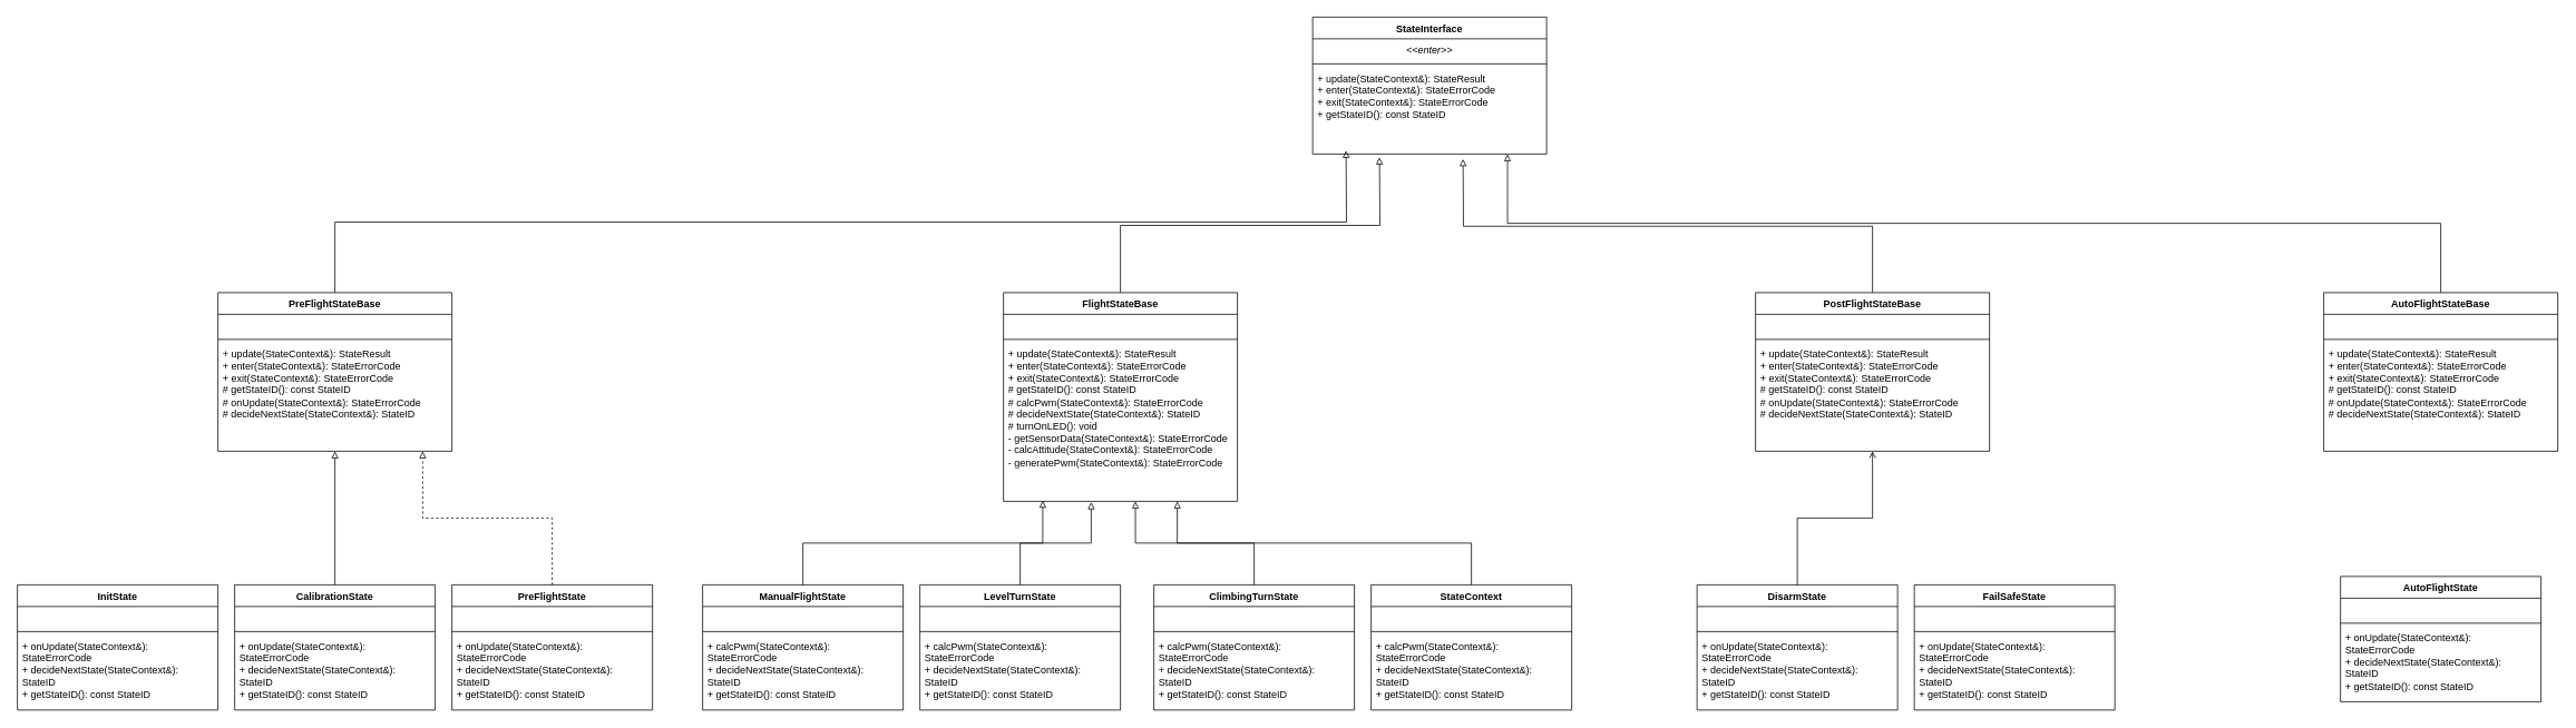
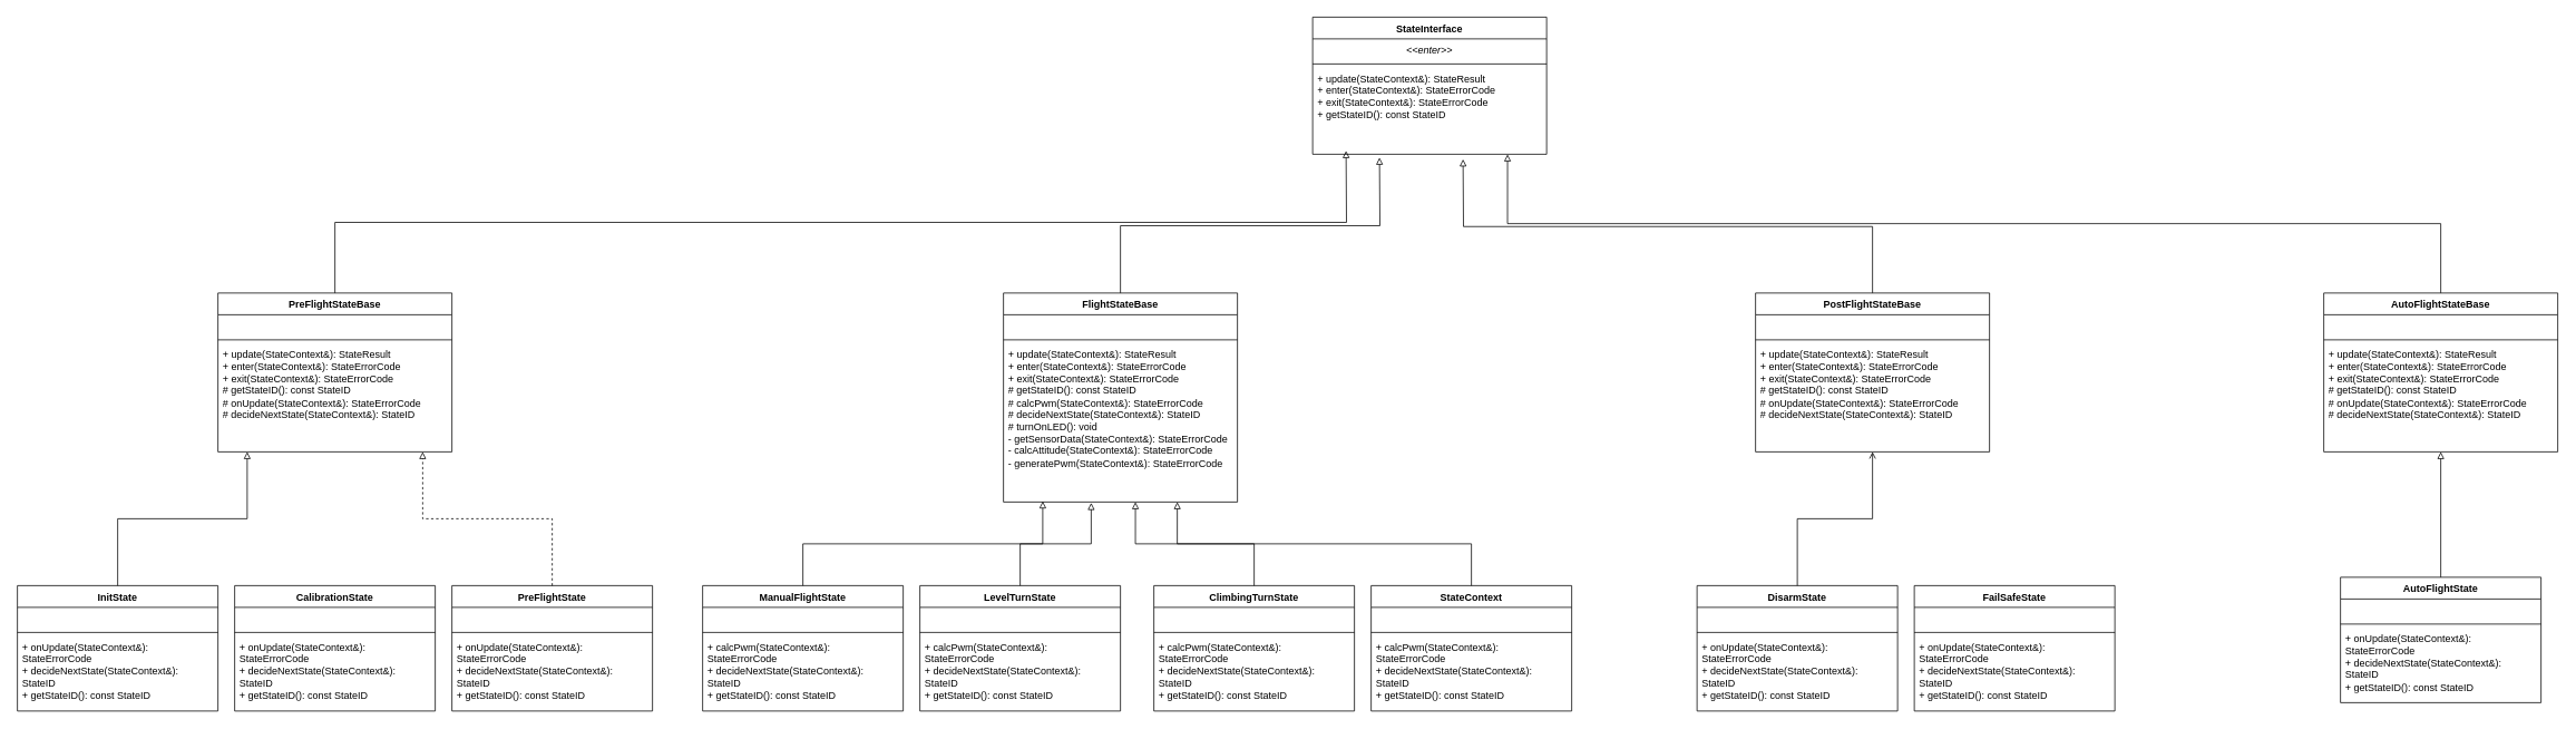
+ <mxCell id="30" style="edgeStyle=orthogonalEdgeStyle;rounded=0;orthogonalLoop=1;jettySize=auto;html=1;exitX=0.5;exitY=0;exitDx=0;exitDy=0;entryX=0.125;entryY=1;entryDx=0;entryDy=0;entryPerimeter=0;endArrow=block;endFill=0;" parent="1" source="26" target="7" edge="1"><mxGeometry relative="1" as="geometry" /></mxCell>
+ <mxCell id="65" style="edgeStyle=orthogonalEdgeStyle;rounded=0;orthogonalLoop=1;jettySize=auto;html=1;exitX=0.5;exitY=0;exitDx=0;exitDy=0;entryX=0.5;entryY=1;entryDx=0;entryDy=0;endArrow=block;endFill=0;" parent="1" source="61" target="22" edge="1"><mxGeometry relative="1" as="geometry" /></mxCell>
- <mxCell id="35" style="edgeStyle=orthogonalEdgeStyle;rounded=0;orthogonalLoop=1;jettySize=auto;html=1;exitX=0.5;exitY=0;exitDx=0;exitDy=0;entryX=0.5;entryY=1;entryDx=0;entryDy=0;endArrow=block;endFill=0;" parent="1" source="31" target="7" edge="1"><mxGeometry relative="1" as="geometry" /></mxCell>
